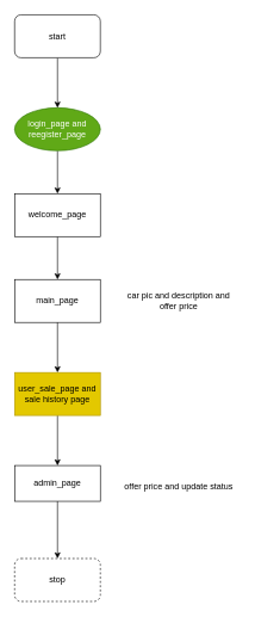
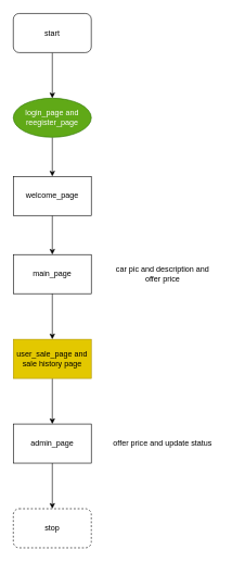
- <mxCell id="12" value="admin_page" style="rounded=0;whiteSpace=wrap;html=1;" parent="1" vertex="1"><mxGeometry x="20" y="650" width="120" height="50" as="geometry" /></mxCell>
+ <mxCell id="12" value="admin_page" style="rounded=0;whiteSpace=wrap;html=1;" parent="1" vertex="1"><mxGeometry x="20" y="650" width="120" height="60" as="geometry" /></mxCell>
